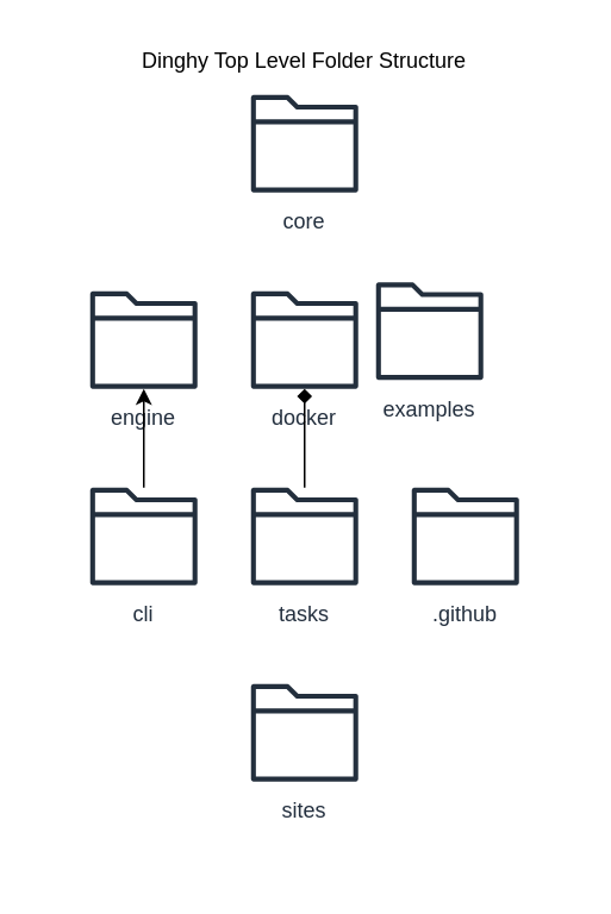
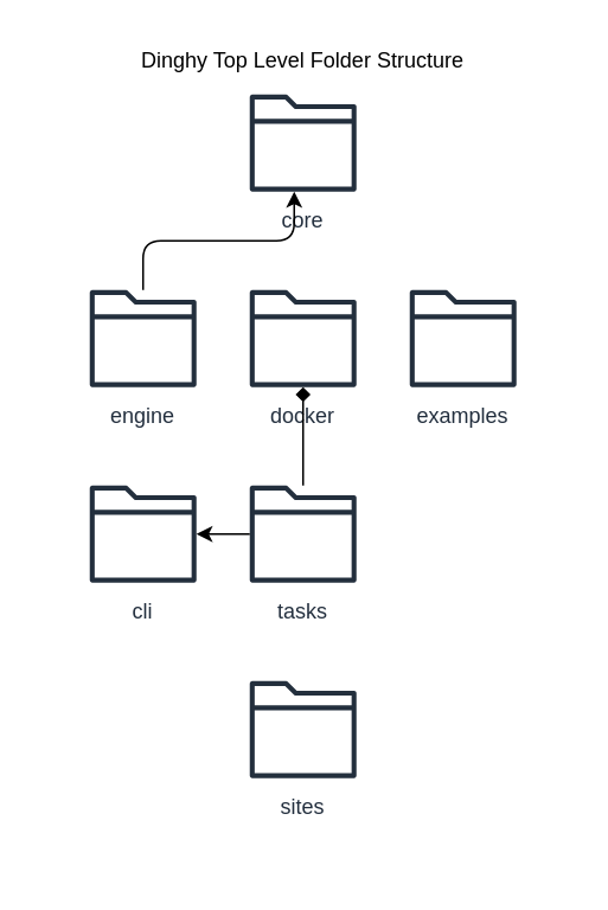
+ <mxCell id="14" source="5" target="3" parent="1" edge="1" style="edgeStyle=orthogonalEdgeStyle;"><mxGeometry relative="1" as="geometry"><Array as="points"><mxPoint x="80" y="135" /><mxPoint x="165" y="135" /></Array></mxGeometry></mxCell>
- <mxCell style="rounded=1;whiteSpace=wrap;verticalAlign=top;align=center;sketch=0;outlineConnect=0;fontColor=#232F3E;gradientColor=none;fillColor=#232F3D;strokeColor=none;dashed=0;verticalLabelPosition=bottom;html=1;fontSize=12;fontStyle=0;aspect=fixed;pointerEvents=1;shape=mxgraph.aws4.folder;" id="7" parent="4" value="examples" vertex="1"><mxGeometry x="175" y="10" as="geometry" width="60" height="60" /></mxCell>
+ <mxCell style="rounded=1;whiteSpace=wrap;verticalAlign=top;align=center;sketch=0;outlineConnect=0;fontColor=#232F3E;gradientColor=none;fillColor=#232F3D;strokeColor=none;dashed=0;verticalLabelPosition=bottom;html=1;fontSize=12;fontStyle=0;aspect=fixed;pointerEvents=1;shape=mxgraph.aws4.folder;" id="7" parent="4" value="examples" vertex="1"><mxGeometry as="geometry" width="60" height="60" x="195" y="15" /></mxCell>
- <mxCell id="15" source="9" target="5" parent="1" edge="1" style="edgeStyle=orthogonalEdgeStyle;"><mxGeometry relative="1" as="geometry"><Array as="points"><mxPoint x="80" y="245" /><mxPoint x="80" y="245" /></Array></mxGeometry></mxCell>
+ <mxCell id="16" source="10" target="9" parent="1" edge="1" style="edgeStyle=orthogonalEdgeStyle;"><mxGeometry relative="1" as="geometry"><Array as="points"><mxPoint x="125" y="300" /><mxPoint x="125" y="300" /></Array></mxGeometry></mxCell>
- <mxCell style="rounded=1;whiteSpace=wrap;verticalAlign=top;align=center;sketch=0;outlineConnect=0;fontColor=#232F3E;gradientColor=none;fillColor=#232F3D;strokeColor=none;dashed=0;verticalLabelPosition=bottom;html=1;fontSize=12;fontStyle=0;aspect=fixed;pointerEvents=1;shape=mxgraph.aws4.folder;" id="11" parent="8" value=".github" vertex="1"><mxGeometry as="geometry" width="60" height="60" x="195" y="15" /></mxCell>
